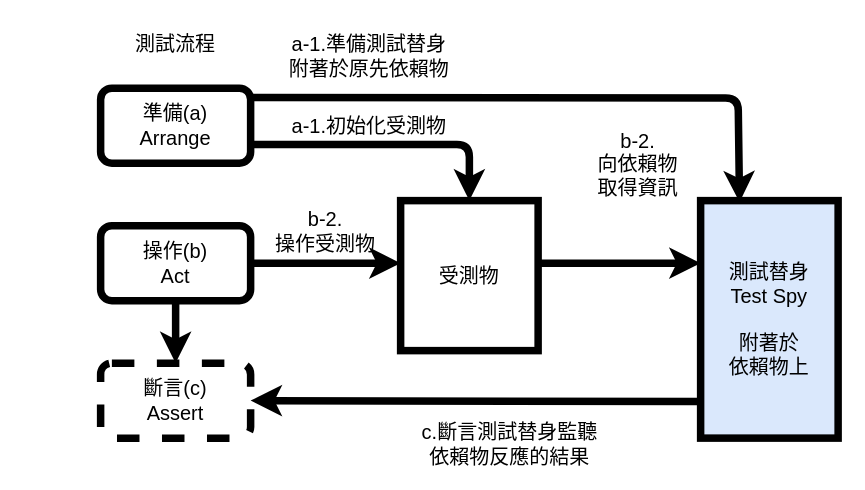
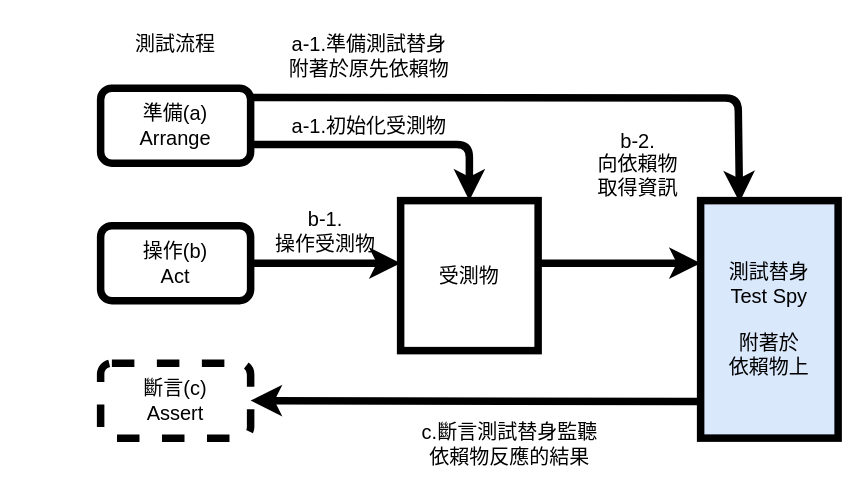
- <mxCell id="15" value="&lt;font style=&quot;font-size: 16px;&quot;&gt;b-2.&lt;br&gt;操作受測物&lt;br&gt;&lt;/font&gt;" style="text;html=1;strokeColor=none;fillColor=none;align=center;verticalAlign=middle;whiteSpace=wrap;rounded=0;strokeWidth=6;" parent="1" vertex="1"><mxGeometry x="210" y="170" width="100" height="30" as="geometry" /></mxCell>
+ <mxCell id="15" value="&lt;font style=&quot;font-size: 16px;&quot;&gt;b-1.&lt;br&gt;操作受測物&lt;br&gt;&lt;/font&gt;" style="text;html=1;strokeColor=none;fillColor=none;align=center;verticalAlign=middle;whiteSpace=wrap;rounded=0;strokeWidth=6;" parent="1" vertex="1"><mxGeometry x="210" y="170" width="100" height="30" as="geometry" /></mxCell>
- <mxCell id="7" value="" style="endArrow=classic;html=1;strokeWidth=6;fontSize=16;exitX=0.5;exitY=1;exitDx=0;exitDy=0;entryX=0.5;entryY=0;entryDx=0;entryDy=0;" parent="1" source="5" target="6" edge="1"><mxGeometry width="50" height="50" relative="1" as="geometry"><mxPoint x="520" y="471" as="sourcePoint" /><mxPoint x="460" y="180" as="targetPoint" /></mxGeometry></mxCell>
